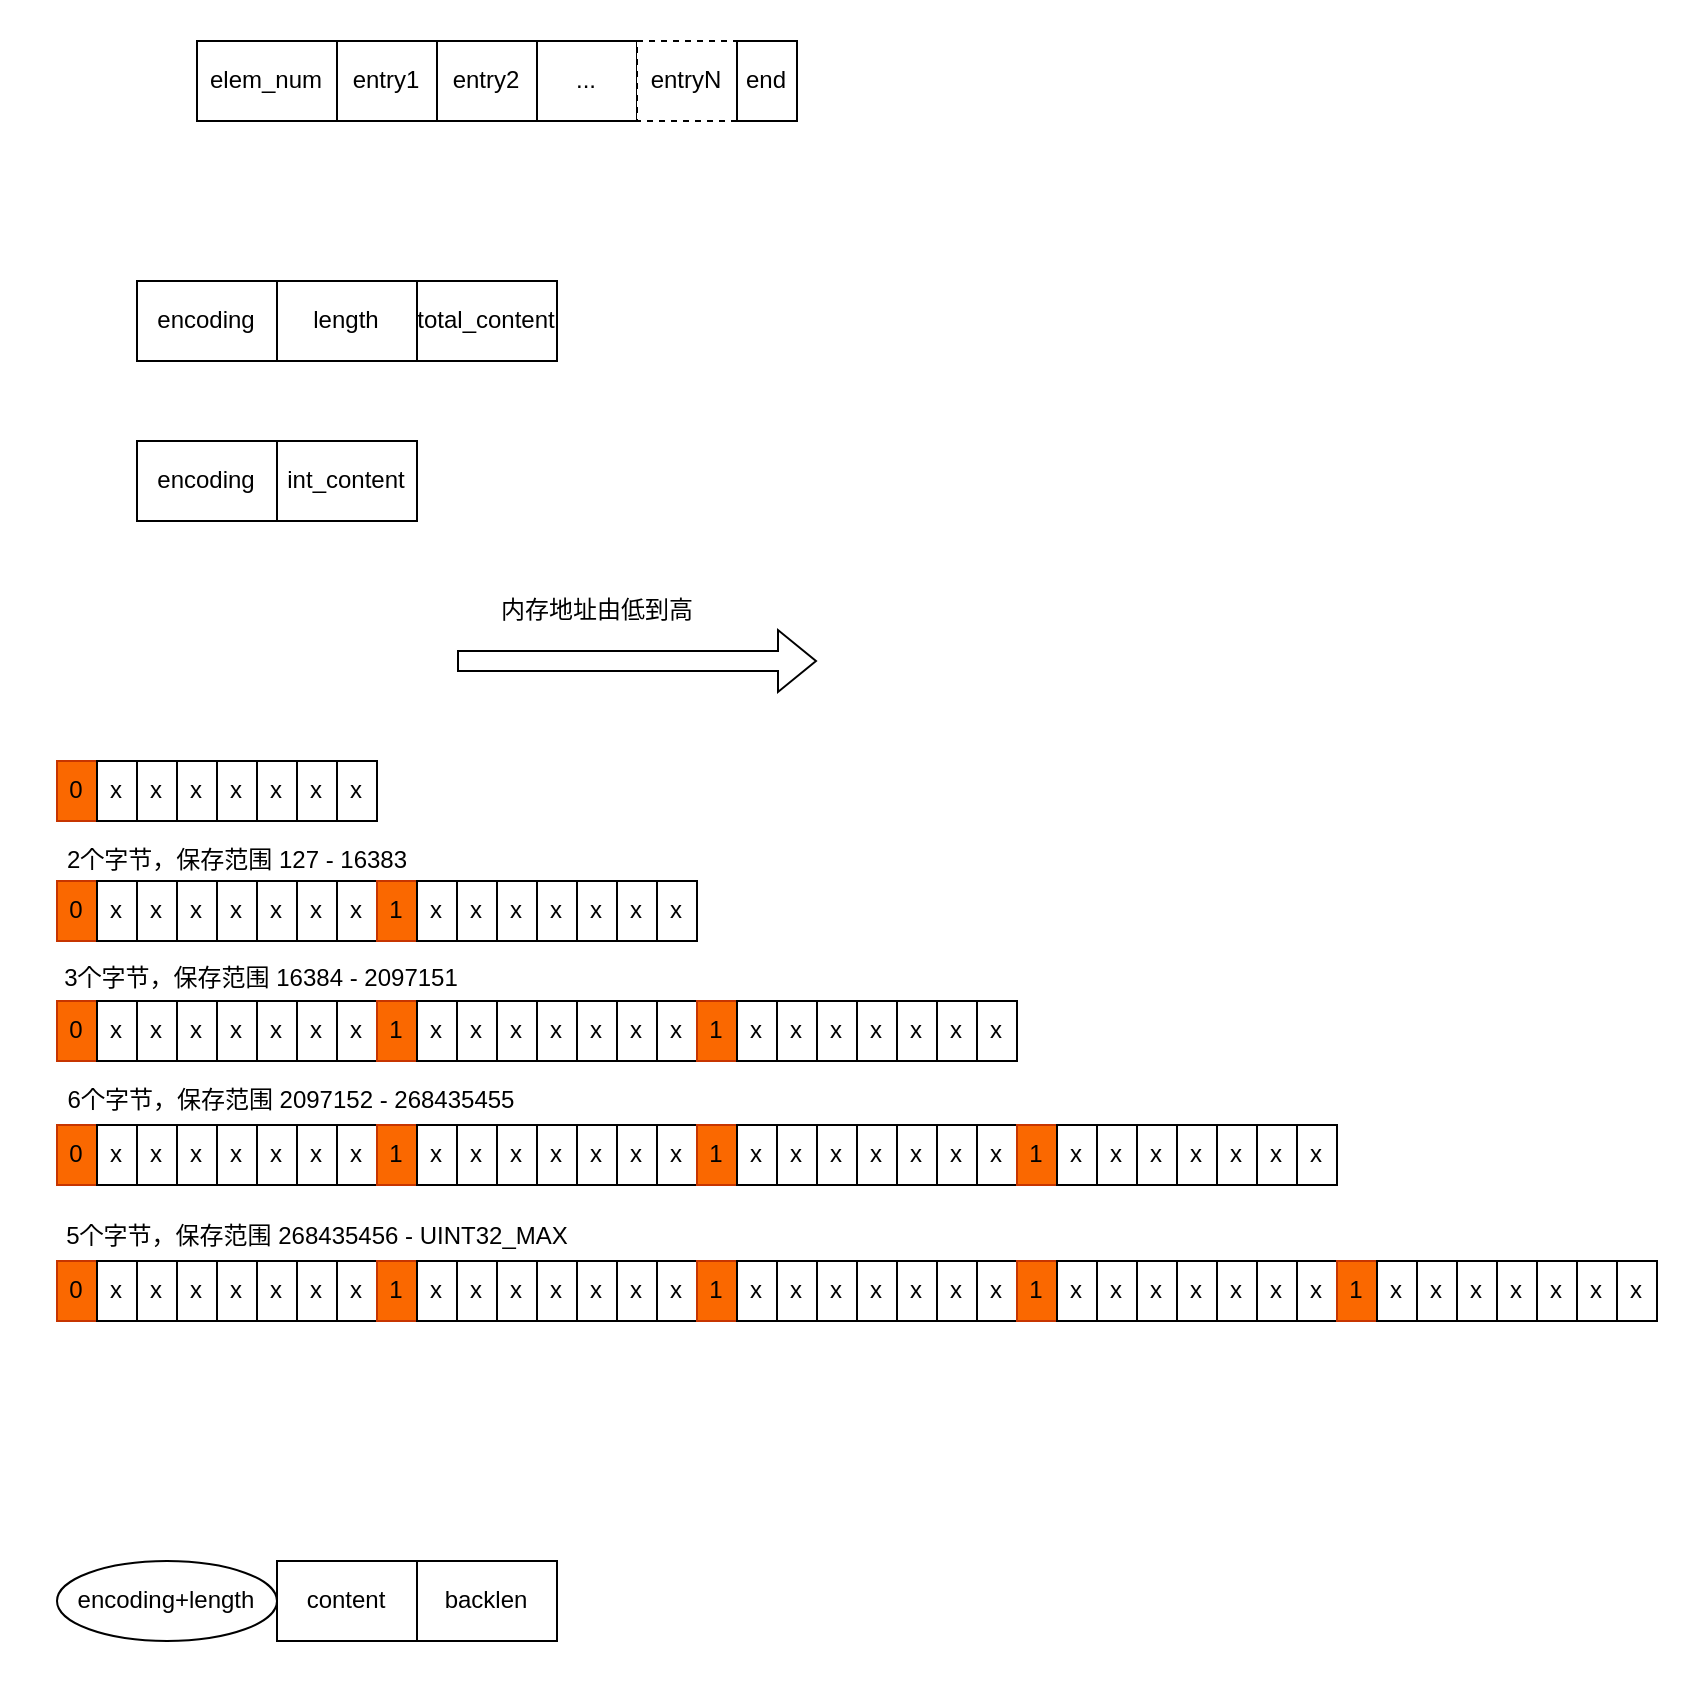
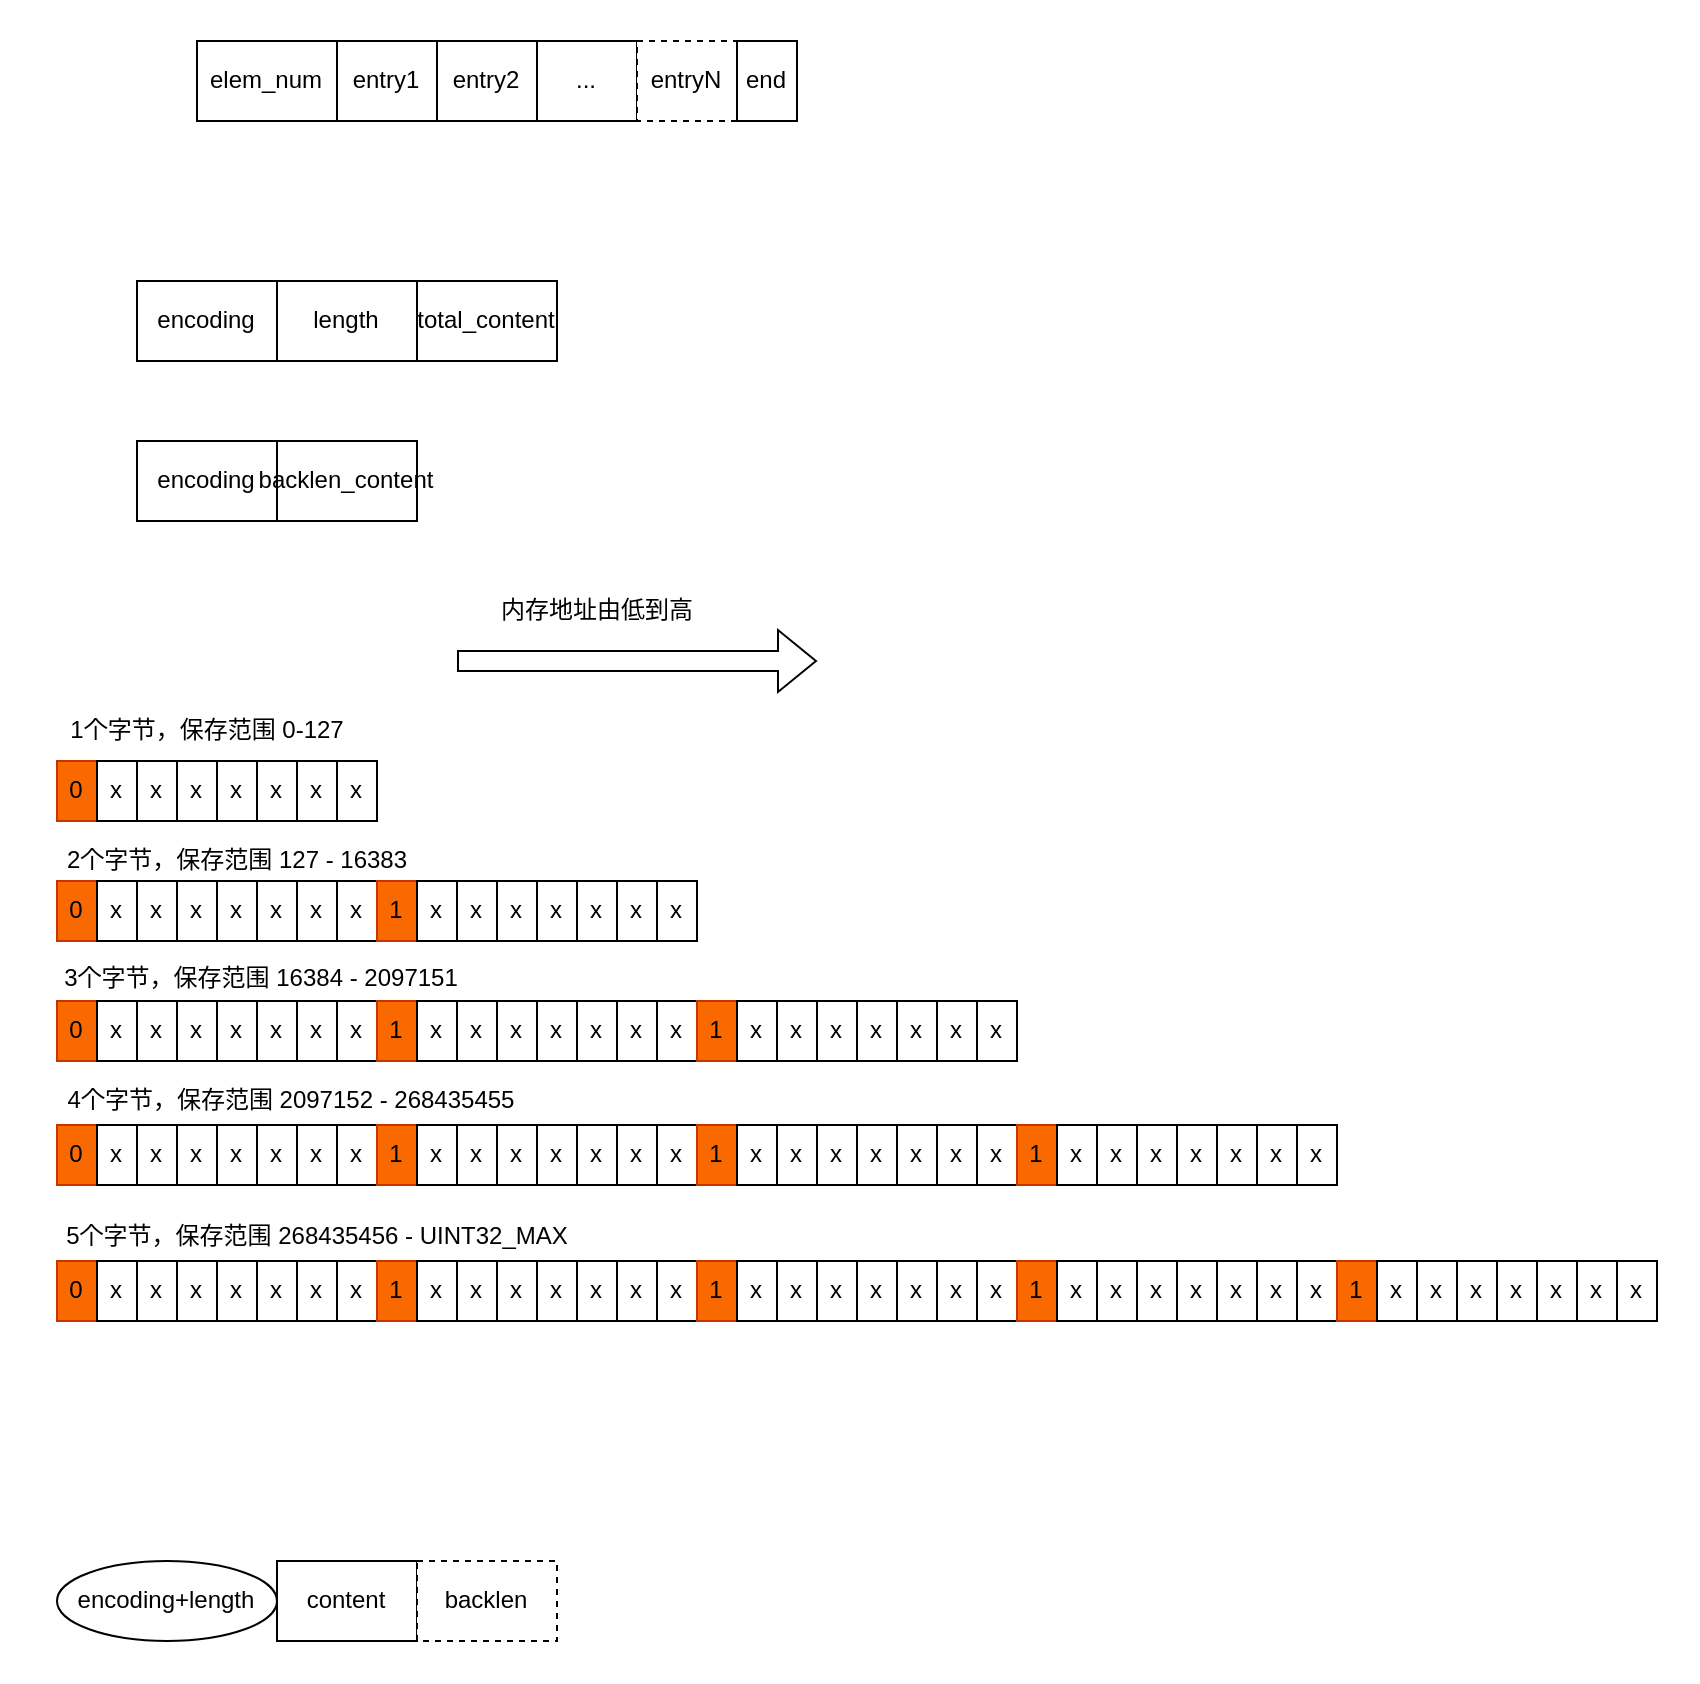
- <mxCell id="12" value="int_content" style="rounded=0;whiteSpace=wrap;html=1;" vertex="1" parent="1"><mxGeometry x="138" y="220" width="70" height="40" as="geometry" /></mxCell>
+ <mxCell id="12" value="backlen_content" style="rounded=0;whiteSpace=wrap;html=1;" vertex="1" parent="1"><mxGeometry x="138" y="220" width="70" height="40" as="geometry" /></mxCell>
+ <mxCell id="133" value="1个字节，保存范围 0-127" style="text;html=1;align=center;verticalAlign=middle;resizable=0;points=[];autosize=1;strokeColor=none;fillColor=none;" vertex="1" parent="1"><mxGeometry x="23" y="350" width="160" height="30" as="geometry" /></mxCell>
- <mxCell id="136" value="6个字节，保存范围 2097152 - 268435455" style="text;html=1;align=center;verticalAlign=middle;resizable=0;points=[];autosize=1;strokeColor=none;fillColor=none;" vertex="1" parent="1"><mxGeometry x="20" y="535" width="250" height="30" as="geometry" /></mxCell>
+ <mxCell id="136" value="4个字节，保存范围 2097152 - 268435455" style="text;html=1;align=center;verticalAlign=middle;resizable=0;points=[];autosize=1;strokeColor=none;fillColor=none;" vertex="1" parent="1"><mxGeometry x="20" y="535" width="250" height="30" as="geometry" /></mxCell>
- <mxCell id="142" value="backlen" style="rounded=0;whiteSpace=wrap;html=1;" vertex="1" parent="1"><mxGeometry x="208" y="780" width="70" height="40" as="geometry" /></mxCell>
+ <mxCell id="142" value="backlen" style="rounded=0;whiteSpace=wrap;html=1;dashed=1;" vertex="1" parent="1"><mxGeometry x="208" y="780" width="70" height="40" as="geometry" /></mxCell>
